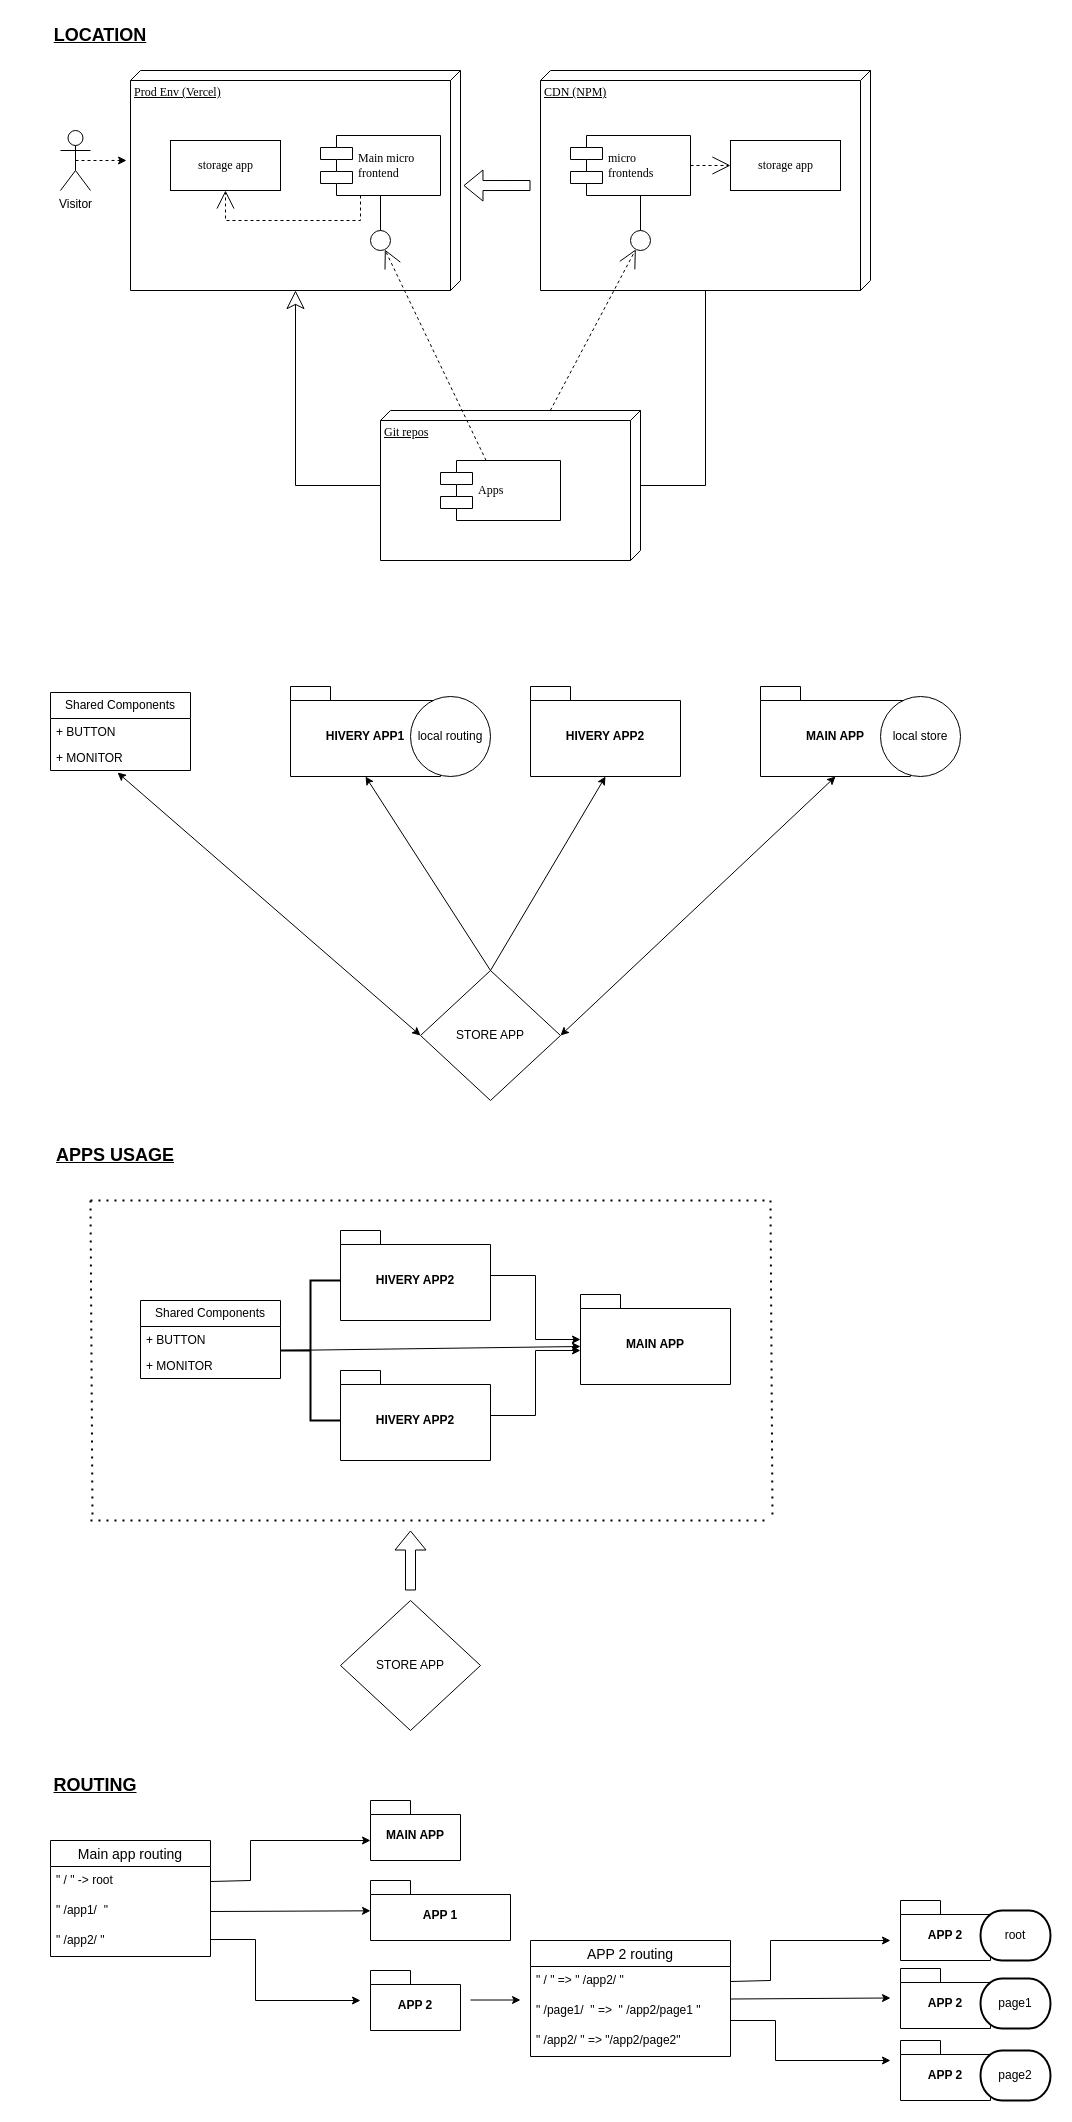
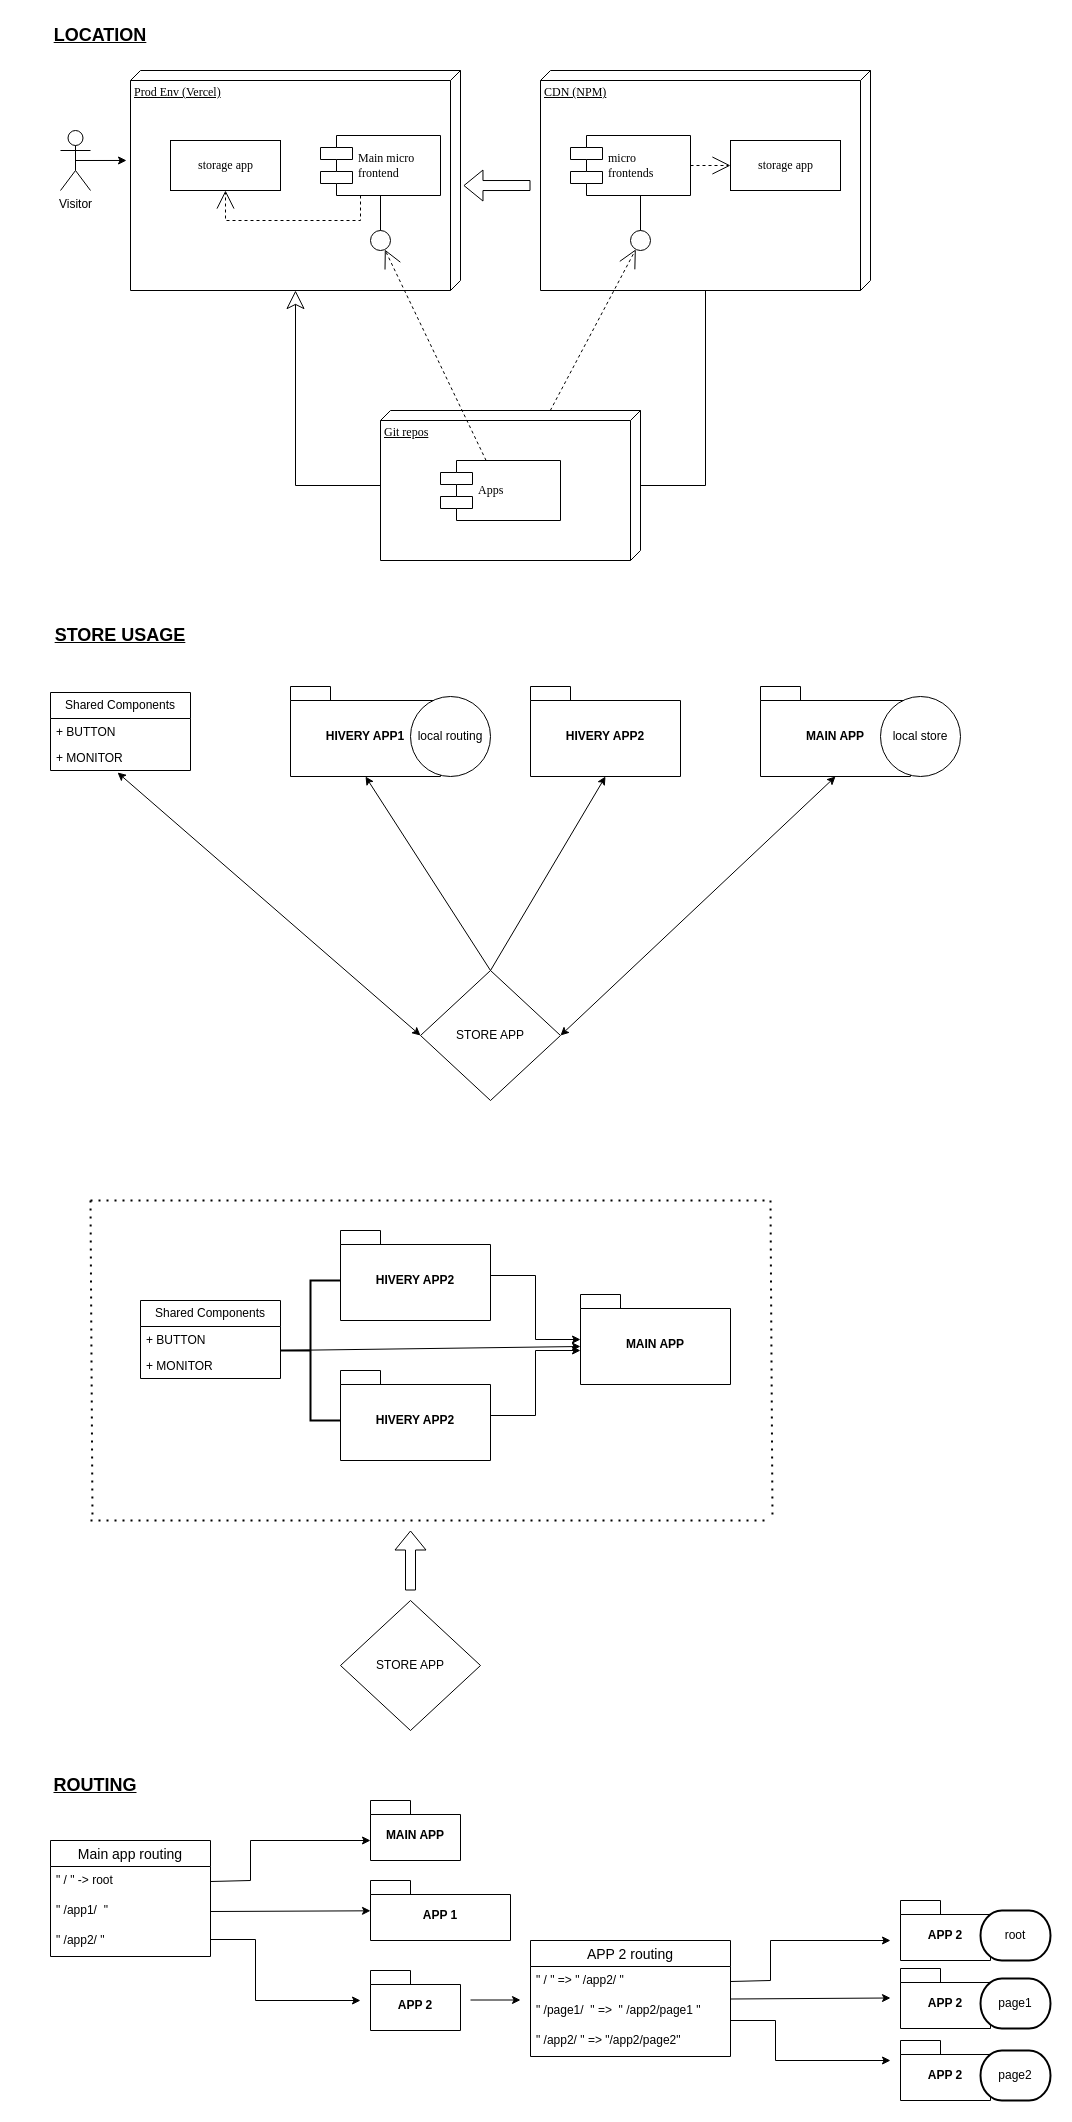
- <mxCell id="37" style="edgeStyle=orthogonalEdgeStyle;rounded=0;orthogonalLoop=1;jettySize=auto;html=1;exitX=0.5;exitY=0.5;exitDx=0;exitDy=0;exitPerimeter=0;entryX=0.409;entryY=1.012;entryDx=0;entryDy=0;entryPerimeter=0;dashed=1;" edge="1" parent="1" source="36" target="2"><mxGeometry relative="1" as="geometry" /></mxCell>
+ <mxCell id="37" style="edgeStyle=orthogonalEdgeStyle;rounded=0;orthogonalLoop=1;jettySize=auto;html=1;exitX=0.5;exitY=0.5;exitDx=0;exitDy=0;exitPerimeter=0;entryX=0.409;entryY=1.012;entryDx=0;entryDy=0;entryPerimeter=0;" edge="1" parent="1" source="36" target="2"><mxGeometry relative="1" as="geometry" /></mxCell>
+ <mxCell id="21" value="&lt;b&gt;&lt;u&gt;&lt;font style=&quot;font-size: 18px;&quot;&gt;STORE USAGE&lt;/font&gt;&lt;/u&gt;&lt;/b&gt;" style="text;html=1;strokeColor=none;fillColor=none;align=center;verticalAlign=middle;whiteSpace=wrap;rounded=0;" vertex="1" parent="1"><mxGeometry x="45" y="620" width="150" height="30" as="geometry" /></mxCell>
- <mxCell id="33" value="&lt;font size=&quot;4&quot;&gt;&lt;b&gt;&lt;u&gt;APPS USAGE&lt;/u&gt;&lt;/b&gt;&lt;/font&gt;" style="text;html=1;strokeColor=none;fillColor=none;align=center;verticalAlign=middle;whiteSpace=wrap;rounded=0;" vertex="1" parent="1"><mxGeometry x="40" y="1140" width="150" height="30" as="geometry" /></mxCell>
